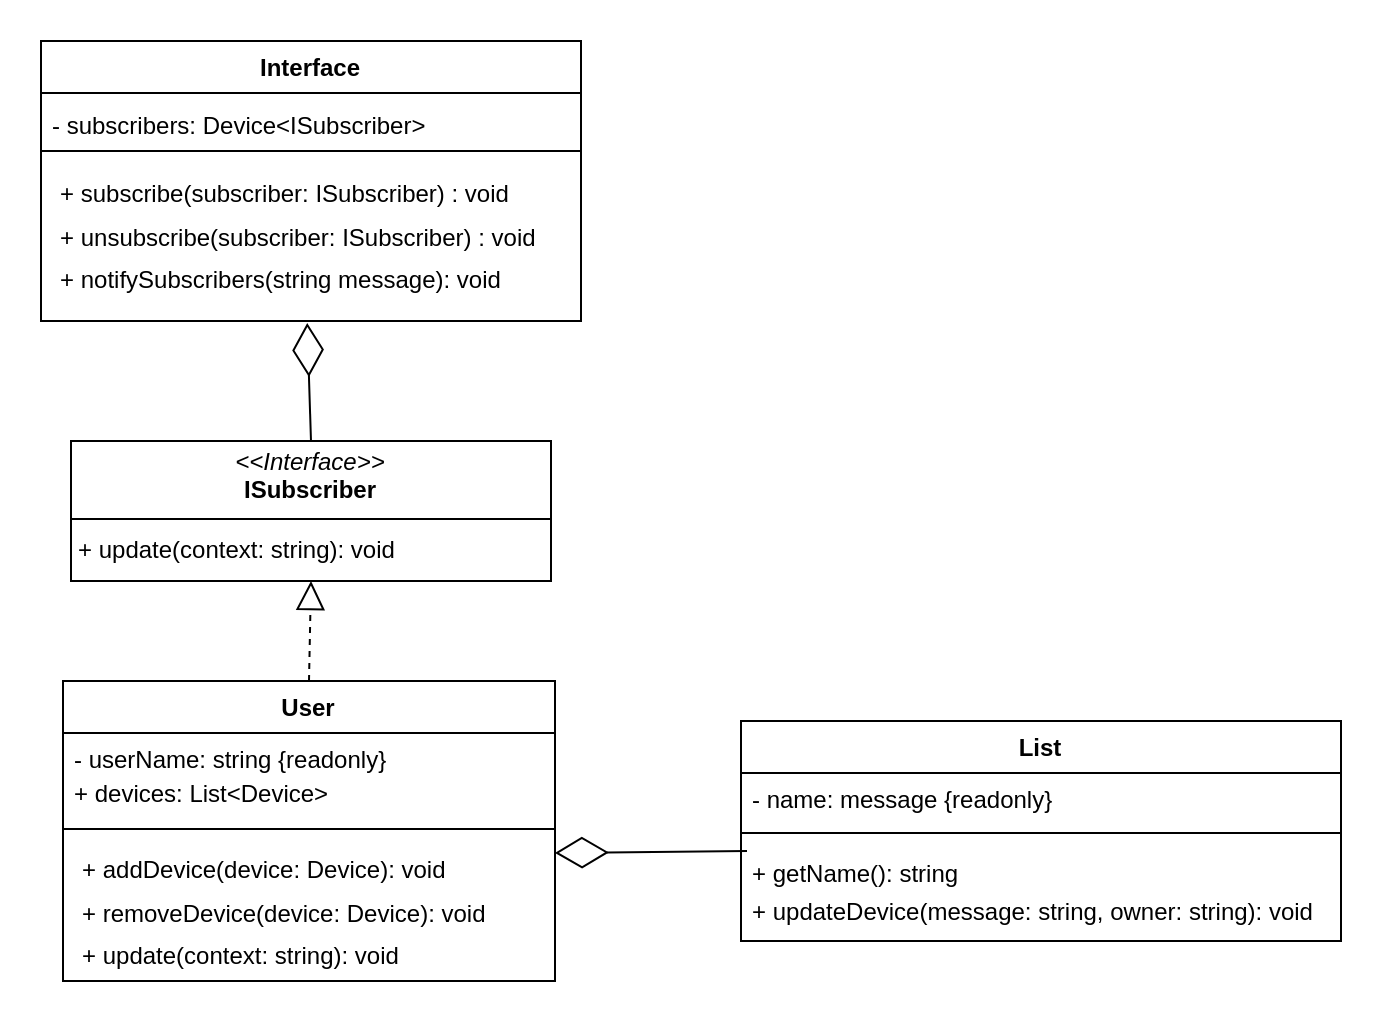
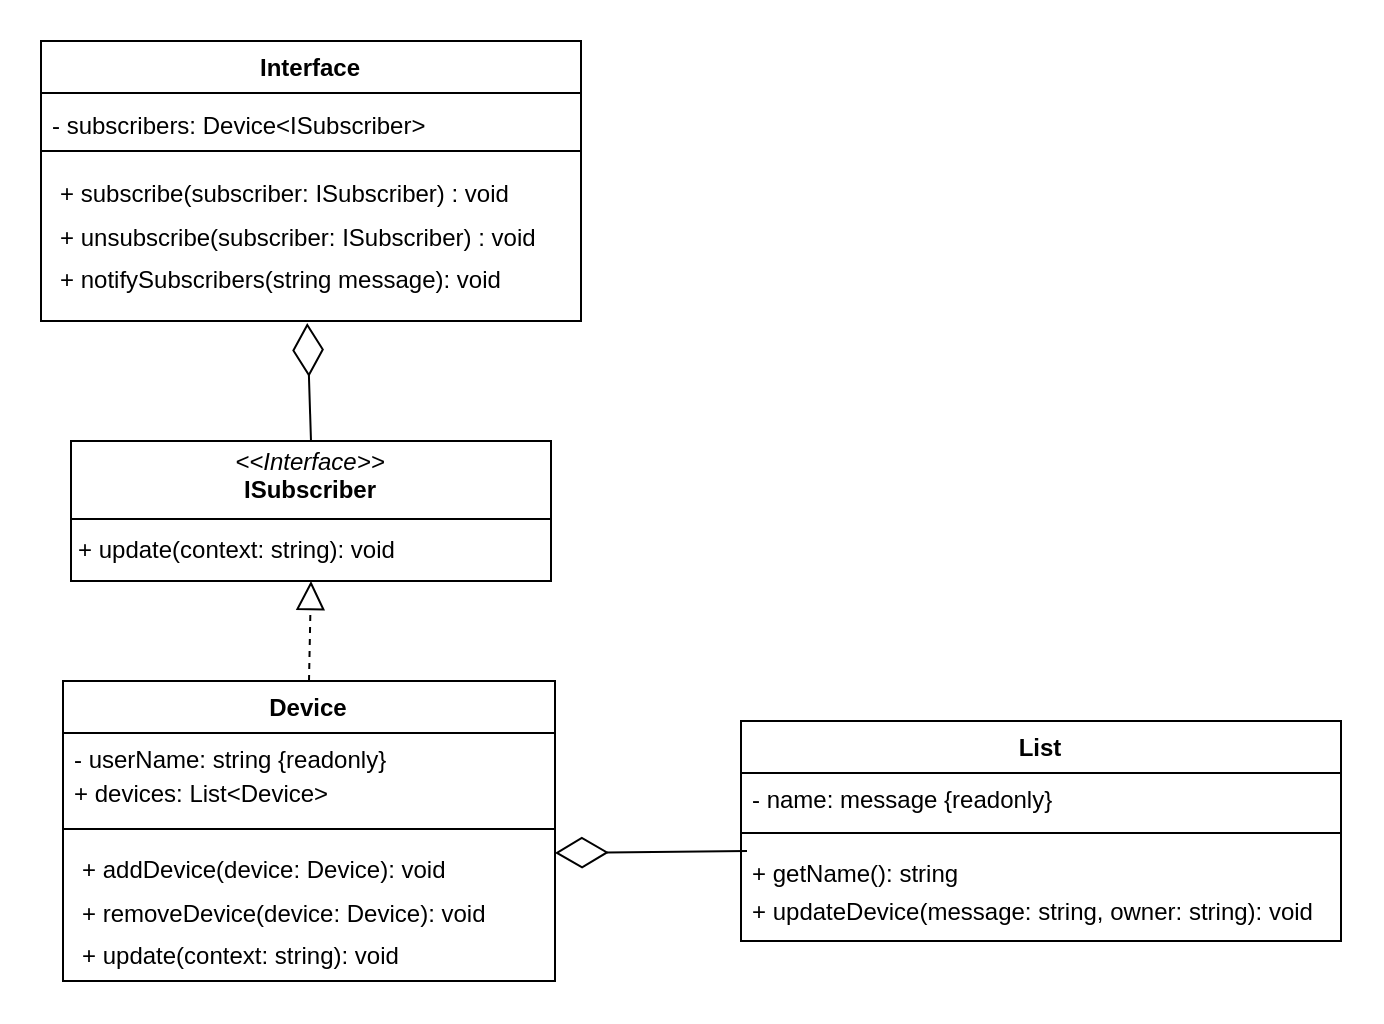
- <mxCell id="7" value="User" style="swimlane;fontStyle=1;align=center;verticalAlign=top;childLayout=stackLayout;horizontal=1;startSize=26;horizontalStack=0;resizeParent=1;resizeParentMax=0;resizeLast=0;collapsible=1;marginBottom=0;whiteSpace=wrap;html=1;" parent="1" vertex="1"><mxGeometry x="31" y="340" width="246" height="150" as="geometry" /></mxCell>
+ <mxCell id="7" value="Device" style="swimlane;fontStyle=1;align=center;verticalAlign=top;childLayout=stackLayout;horizontal=1;startSize=26;horizontalStack=0;resizeParent=1;resizeParentMax=0;resizeLast=0;collapsible=1;marginBottom=0;whiteSpace=wrap;html=1;" parent="1" vertex="1"><mxGeometry x="31" y="340" width="246" height="150" as="geometry" /></mxCell>
